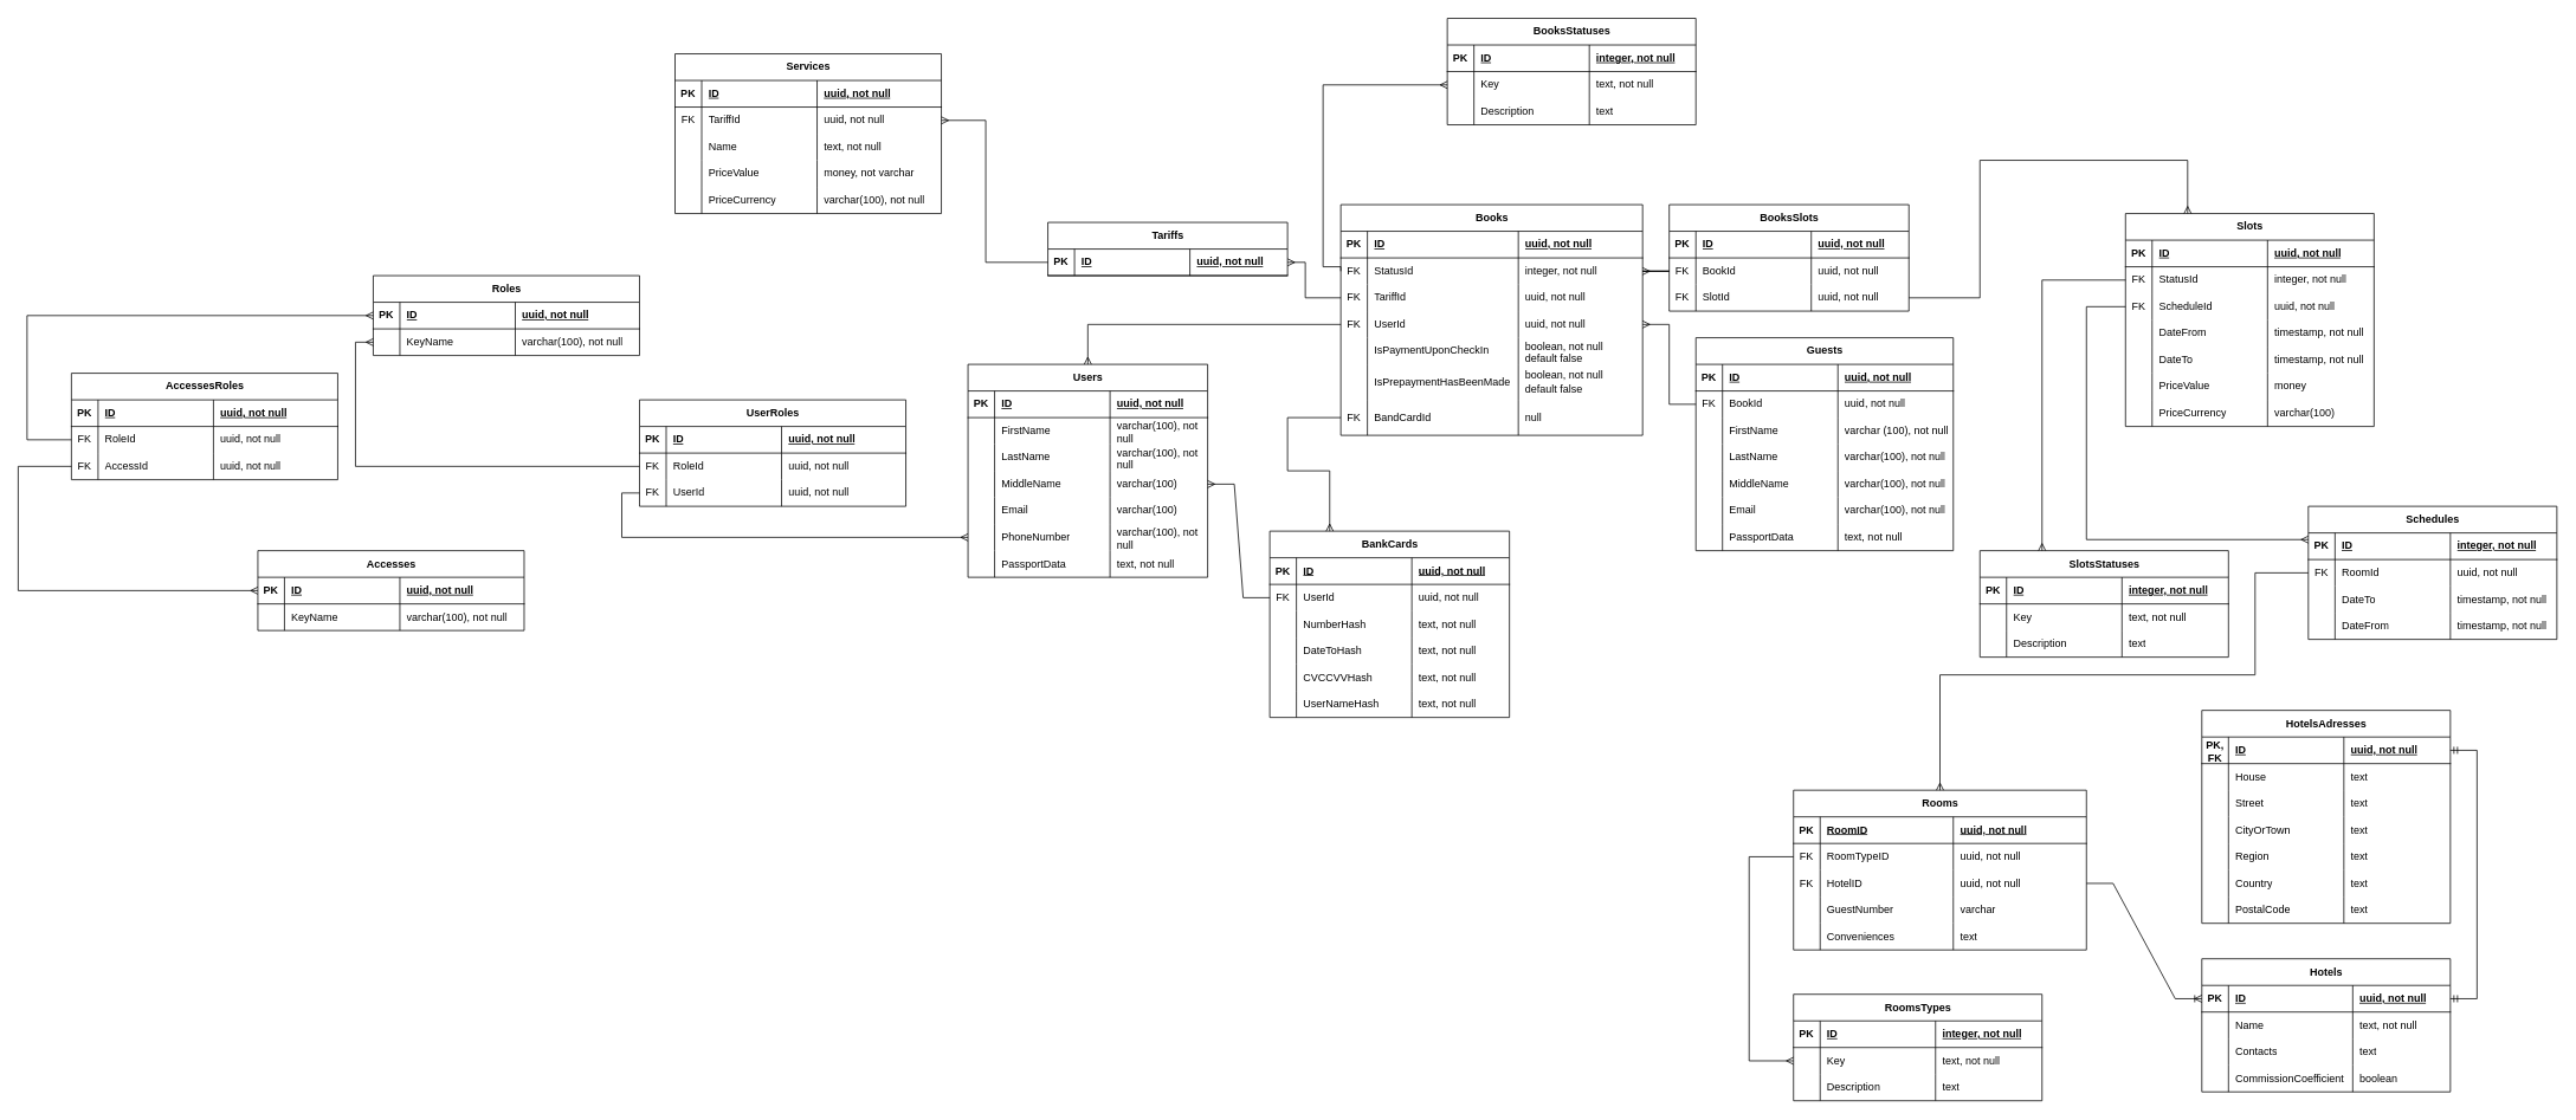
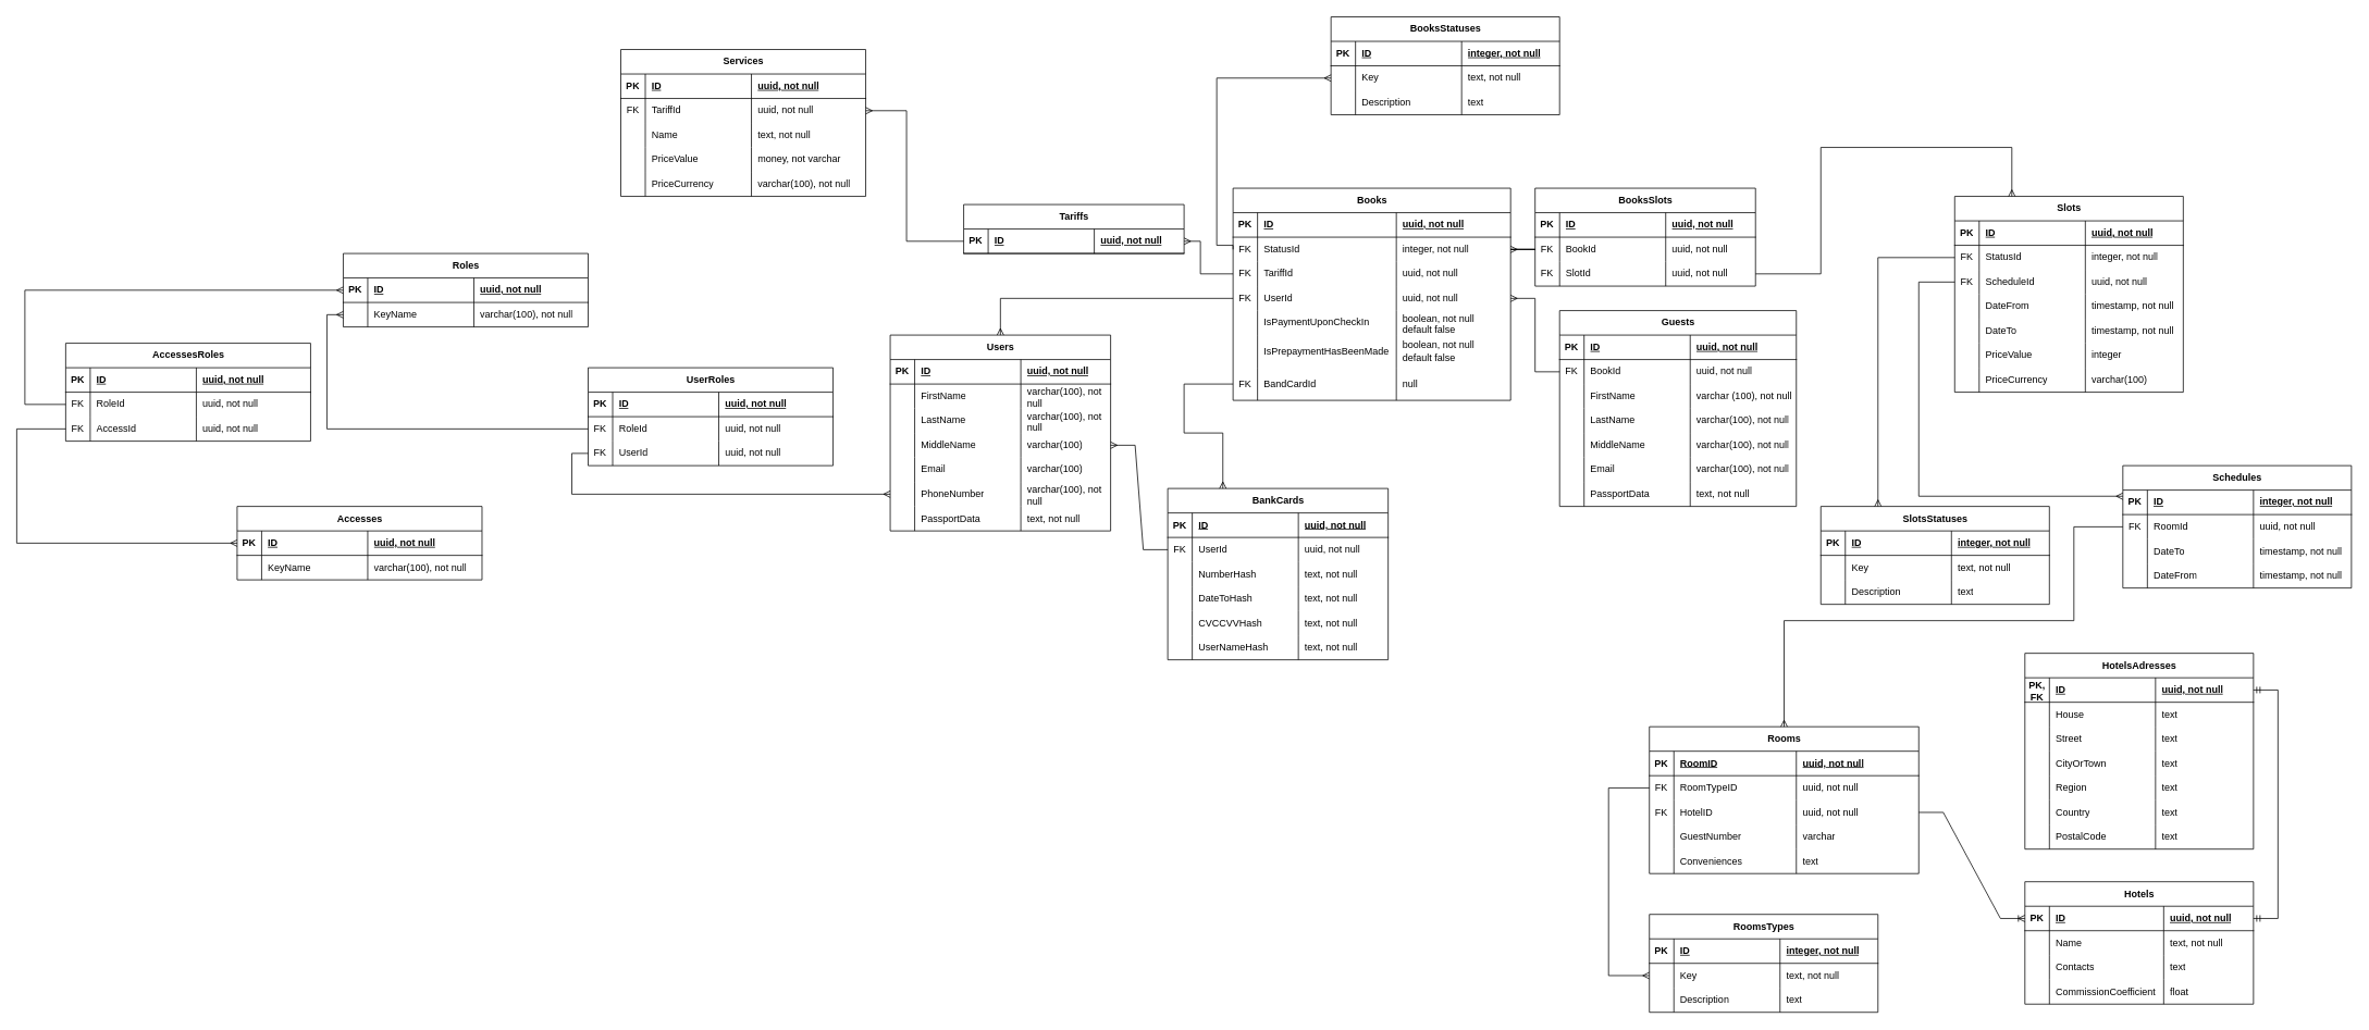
- <mxCell id="158" value="money" style="shape=partialRectangle;connectable=0;fillColor=none;top=0;left=0;bottom=0;right=0;align=left;spacingLeft=6;overflow=hidden;whiteSpace=wrap;html=1;" vertex="1" parent="155"><mxGeometry x="160" width="120" height="30" as="geometry"><mxRectangle width="120" height="30" as="alternateBounds" /></mxGeometry></mxCell>
+ <mxCell id="158" value="integer" style="shape=partialRectangle;connectable=0;fillColor=none;top=0;left=0;bottom=0;right=0;align=left;spacingLeft=6;overflow=hidden;whiteSpace=wrap;html=1;" vertex="1" parent="155"><mxGeometry x="160" width="120" height="30" as="geometry"><mxRectangle width="120" height="30" as="alternateBounds" /></mxGeometry></mxCell>
- <mxCell id="289" value="boolean" style="shape=partialRectangle;connectable=0;fillColor=none;top=0;left=0;bottom=0;right=0;align=left;spacingLeft=6;overflow=hidden;whiteSpace=wrap;html=1;" vertex="1" parent="286"><mxGeometry x="170" width="110" height="30" as="geometry"><mxRectangle width="110" height="30" as="alternateBounds" /></mxGeometry></mxCell>
+ <mxCell id="289" value="float" style="shape=partialRectangle;connectable=0;fillColor=none;top=0;left=0;bottom=0;right=0;align=left;spacingLeft=6;overflow=hidden;whiteSpace=wrap;html=1;" vertex="1" parent="286"><mxGeometry x="170" width="110" height="30" as="geometry"><mxRectangle width="110" height="30" as="alternateBounds" /></mxGeometry></mxCell>
